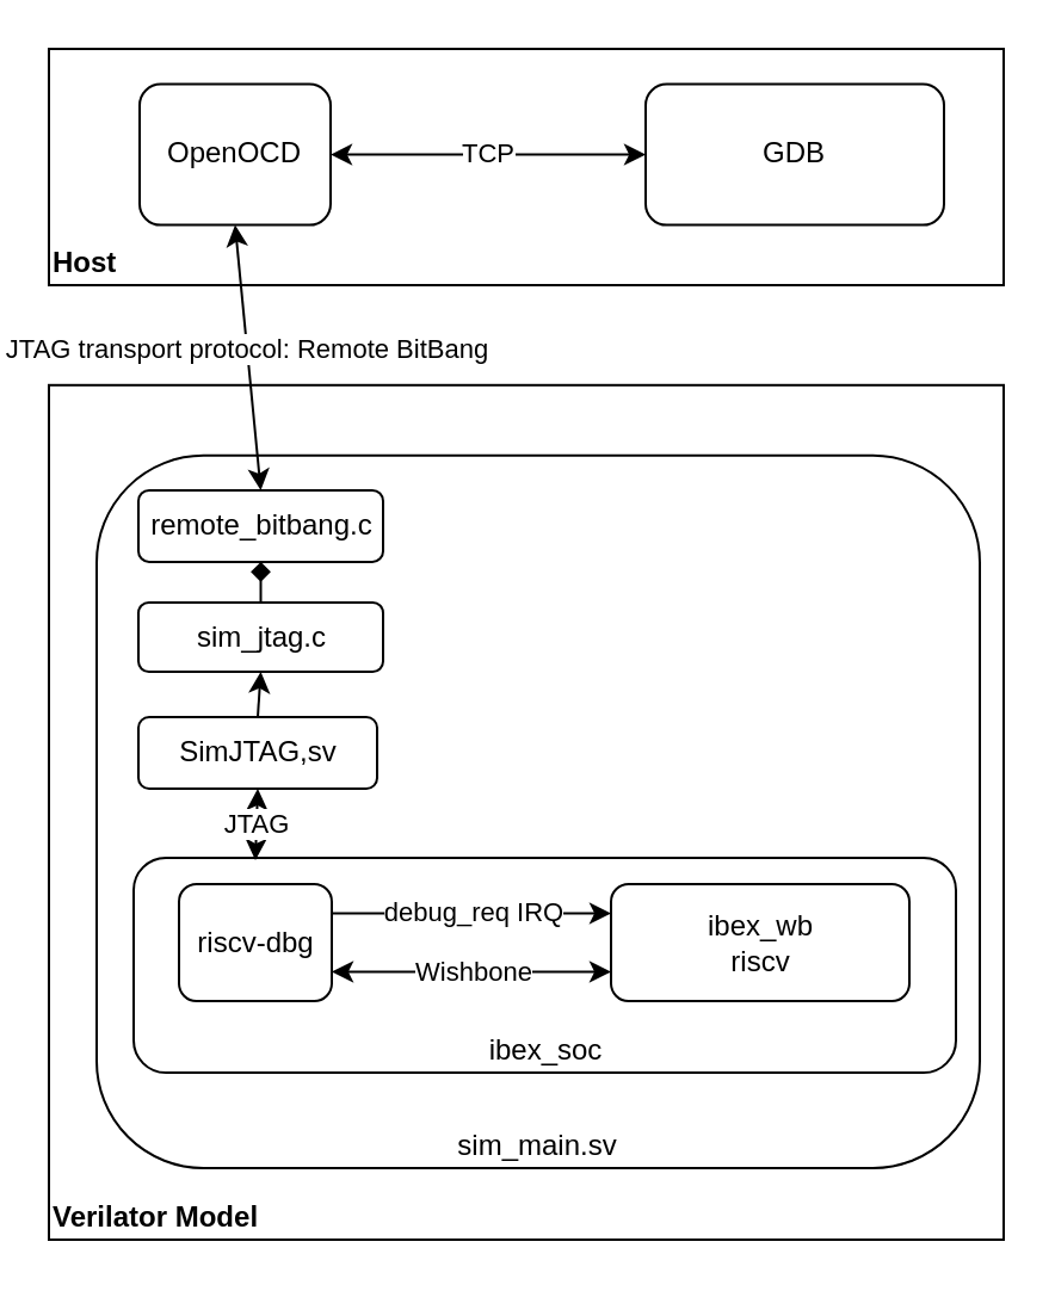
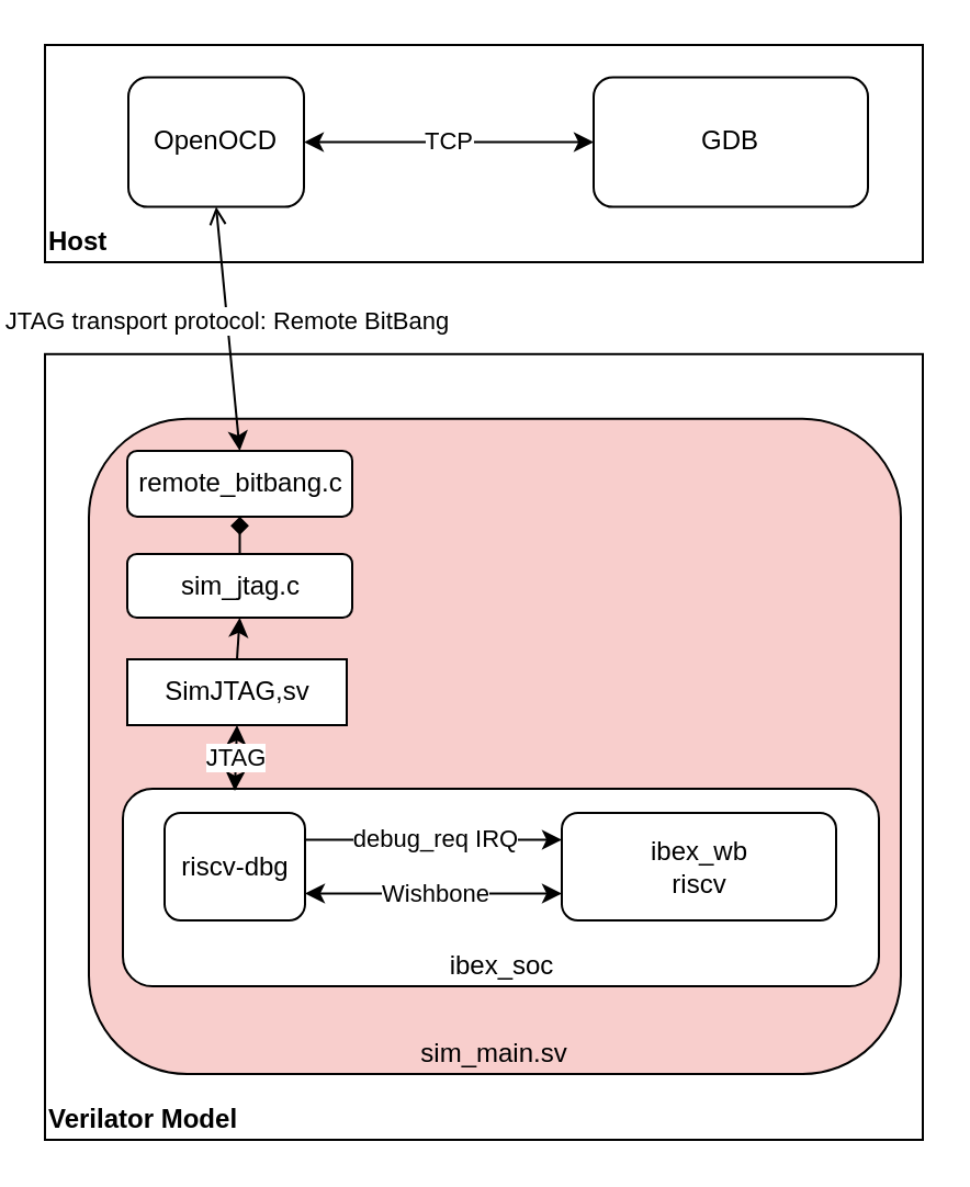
- <mxCell id="7" value="JTAG transport protocol: Remote BitBang" style="endArrow=classic;startArrow=classic;html=1;rounded=0;exitX=0.5;exitY=0;exitDx=0;exitDy=0;entryX=0.5;entryY=1;entryDx=0;entryDy=0;" parent="1" source="11" target="8" edge="1"><mxGeometry x="0.06" width="50" height="50" relative="1" as="geometry"><mxPoint x="70" y="87.095" as="sourcePoint" /><mxPoint x="95" y="13.286" as="targetPoint" /><mxPoint as="offset" /></mxGeometry></mxCell>
+ <mxCell id="7" value="JTAG transport protocol: Remote BitBang" style="endArrow=open;startArrow=classic;html=1;rounded=0;exitX=0.5;exitY=0;exitDx=0;exitDy=0;entryX=0.5;entryY=1;entryDx=0;entryDy=0;" parent="1" source="11" target="8" edge="1"><mxGeometry x="0.06" width="50" height="50" relative="1" as="geometry"><mxPoint x="70" y="87.095" as="sourcePoint" /><mxPoint x="95" y="13.286" as="targetPoint" /><mxPoint as="offset" /></mxGeometry></mxCell>
- <mxCell id="13" value="SimJTAG,sv" style="rounded=1;whiteSpace=wrap;html=1;" parent="1" vertex="1"><mxGeometry x="57.5" y="300" width="100" height="30" as="geometry" /></mxCell>
+ <mxCell id="13" value="SimJTAG,sv" style="whiteSpace=wrap;html=1;rounded=0;" parent="1" vertex="1"><mxGeometry x="57.5" y="300" width="100" height="30" as="geometry" /></mxCell>
- <mxCell id="3" value="sim_main.sv" style="rounded=1;whiteSpace=wrap;html=1;verticalAlign=bottom;" parent="1" vertex="1"><mxGeometry x="40" y="190.43" width="370" height="298.57" as="geometry" /></mxCell>
+ <mxCell id="3" value="sim_main.sv" style="rounded=1;whiteSpace=wrap;html=1;verticalAlign=bottom;fillColor=#f8cecc;" parent="1" vertex="1"><mxGeometry x="40" y="190.43" width="370" height="298.57" as="geometry" /></mxCell>
